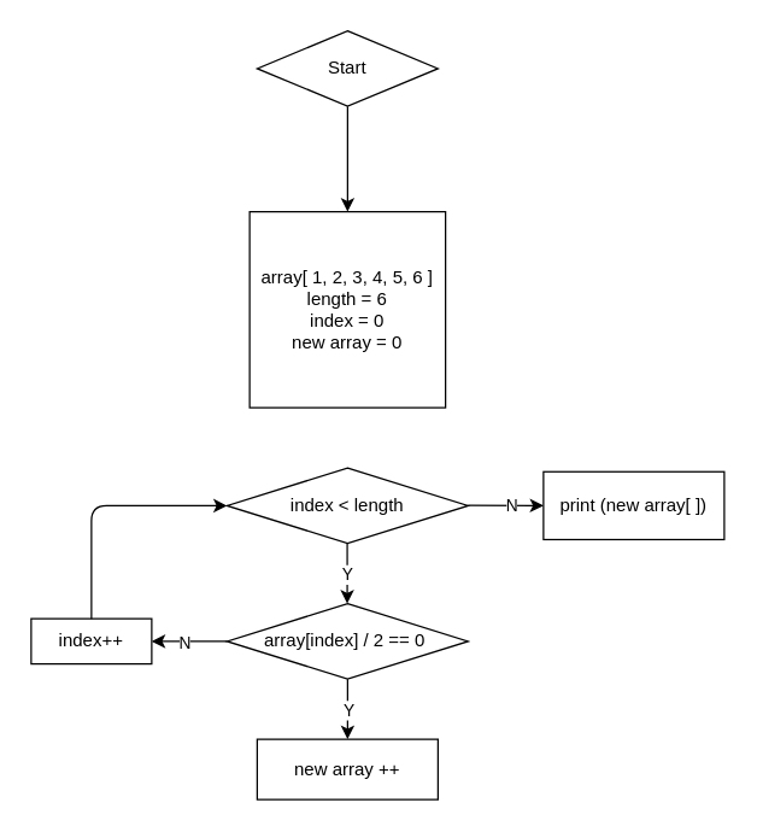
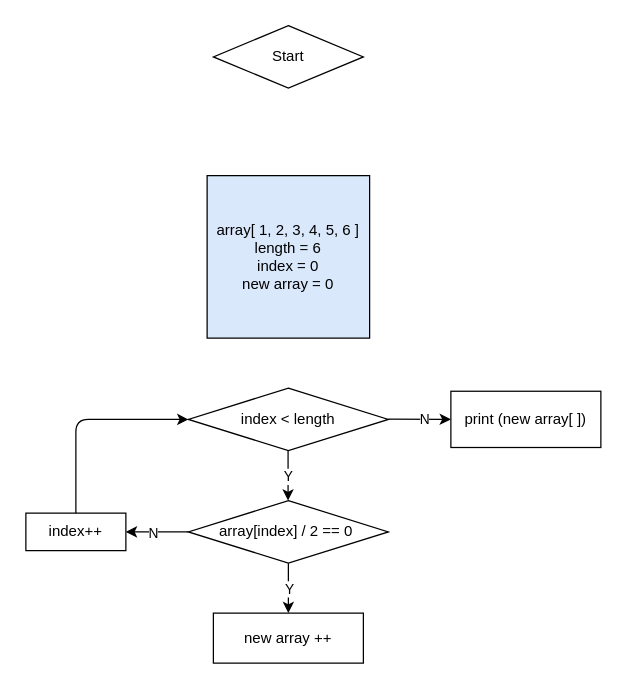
- <mxCell id="9" value="" style="endArrow=classic;html=1;exitX=0.5;exitY=1;exitDx=0;exitDy=0;" parent="1" source="2" target="3" edge="1"><mxGeometry width="50" height="50" relative="1" as="geometry"><mxPoint x="210" y="140" as="sourcePoint" /><mxPoint x="260" y="90" as="targetPoint" /></mxGeometry></mxCell>
- <mxCell id="3" value="array[ 1, 2, 3, 4, 5, 6 ]&lt;br&gt;length = 6&lt;br&gt;index = 0&lt;br&gt;new array = 0" style="whiteSpace=wrap;html=1;aspect=fixed;" parent="1" vertex="1"><mxGeometry x="165" y="140" width="130" height="130" as="geometry" /></mxCell>
+ <mxCell id="3" value="array[ 1, 2, 3, 4, 5, 6 ]&lt;br&gt;length = 6&lt;br&gt;index = 0&lt;br&gt;new array = 0" style="whiteSpace=wrap;html=1;aspect=fixed;fillColor=#dae8fc;" parent="1" vertex="1"><mxGeometry x="165" y="140" width="130" height="130" as="geometry" /></mxCell>
